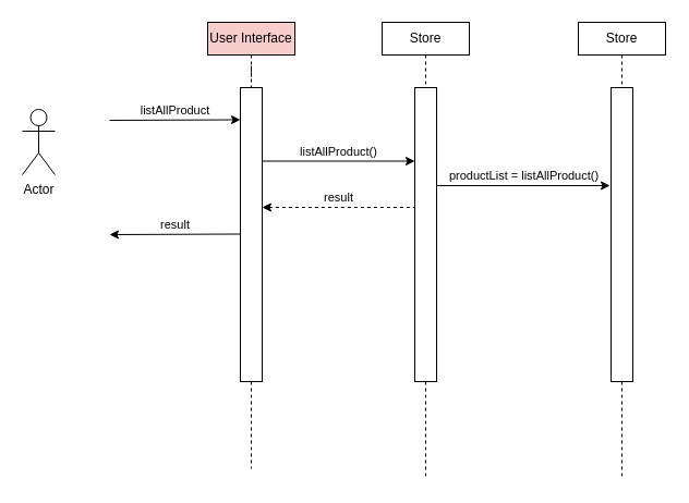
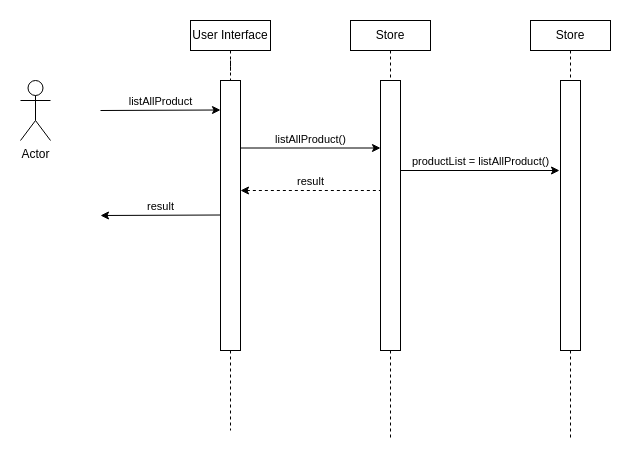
- <mxCell id="4" value="User Interface" style="rounded=0;whiteSpace=wrap;html=1;fillColor=#f8cecc;" vertex="1" parent="1"><mxGeometry x="190" y="20" width="80" height="30" as="geometry" /></mxCell>
+ <mxCell id="4" value="User Interface" style="rounded=0;whiteSpace=wrap;html=1;" vertex="1" parent="1"><mxGeometry x="190" y="20" width="80" height="30" as="geometry" /></mxCell>
- <mxCell id="2" value="Actor" style="shape=umlActor;verticalLabelPosition=bottom;verticalAlign=top;html=1;outlineConnect=0;" vertex="1" parent="1"><mxGeometry x="20" y="100" width="30" height="60" as="geometry" /></mxCell>
+ <mxCell id="2" value="Actor" style="shape=umlActor;verticalLabelPosition=bottom;verticalAlign=top;html=1;outlineConnect=0;" vertex="1" parent="1"><mxGeometry x="20" y="80" width="30" height="60" as="geometry" /></mxCell>
